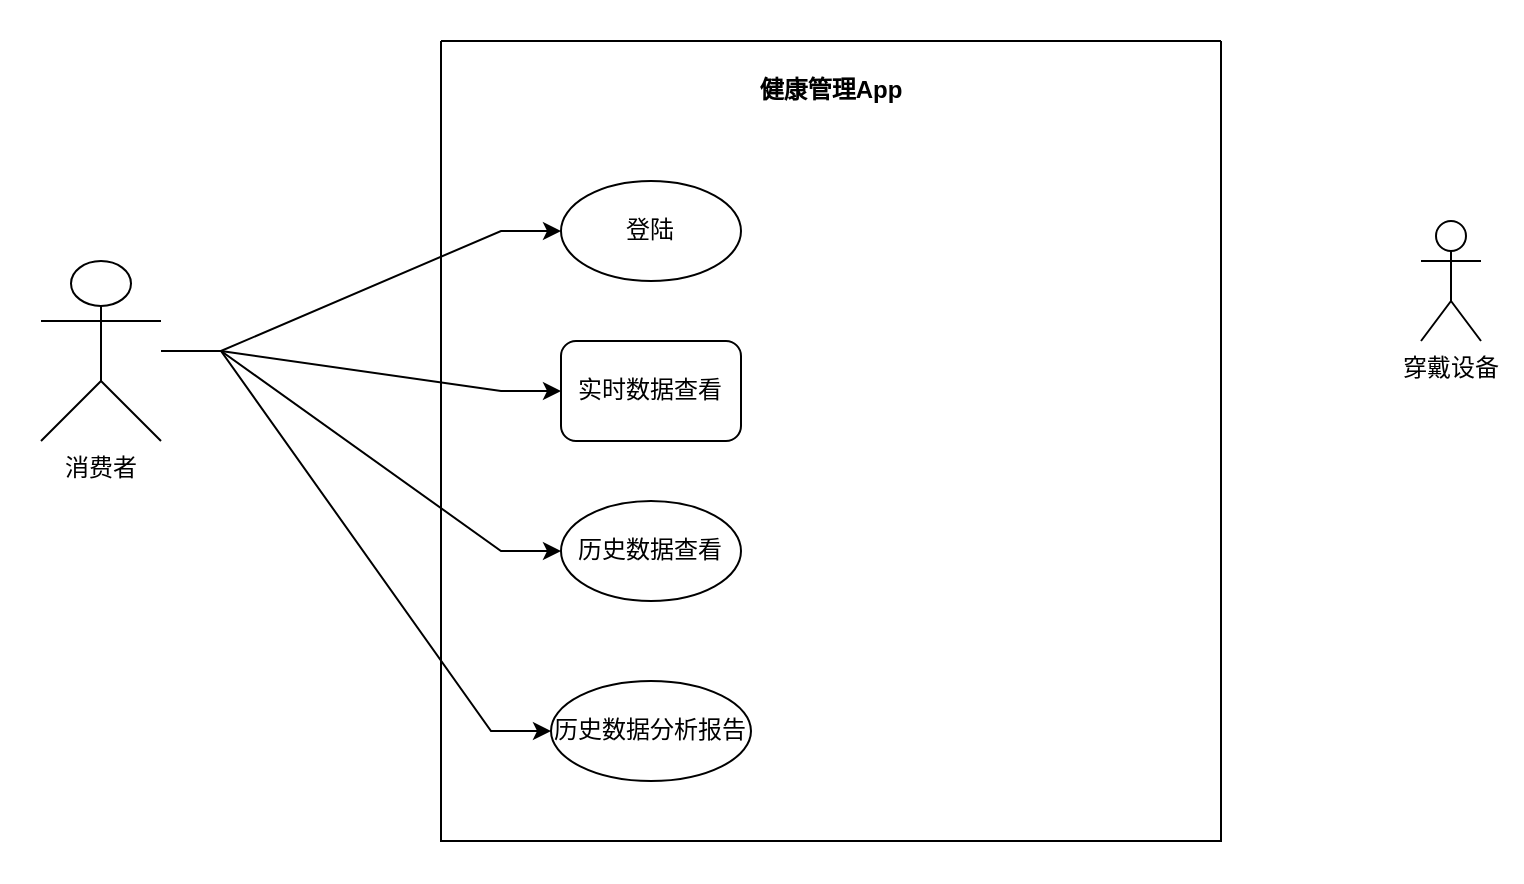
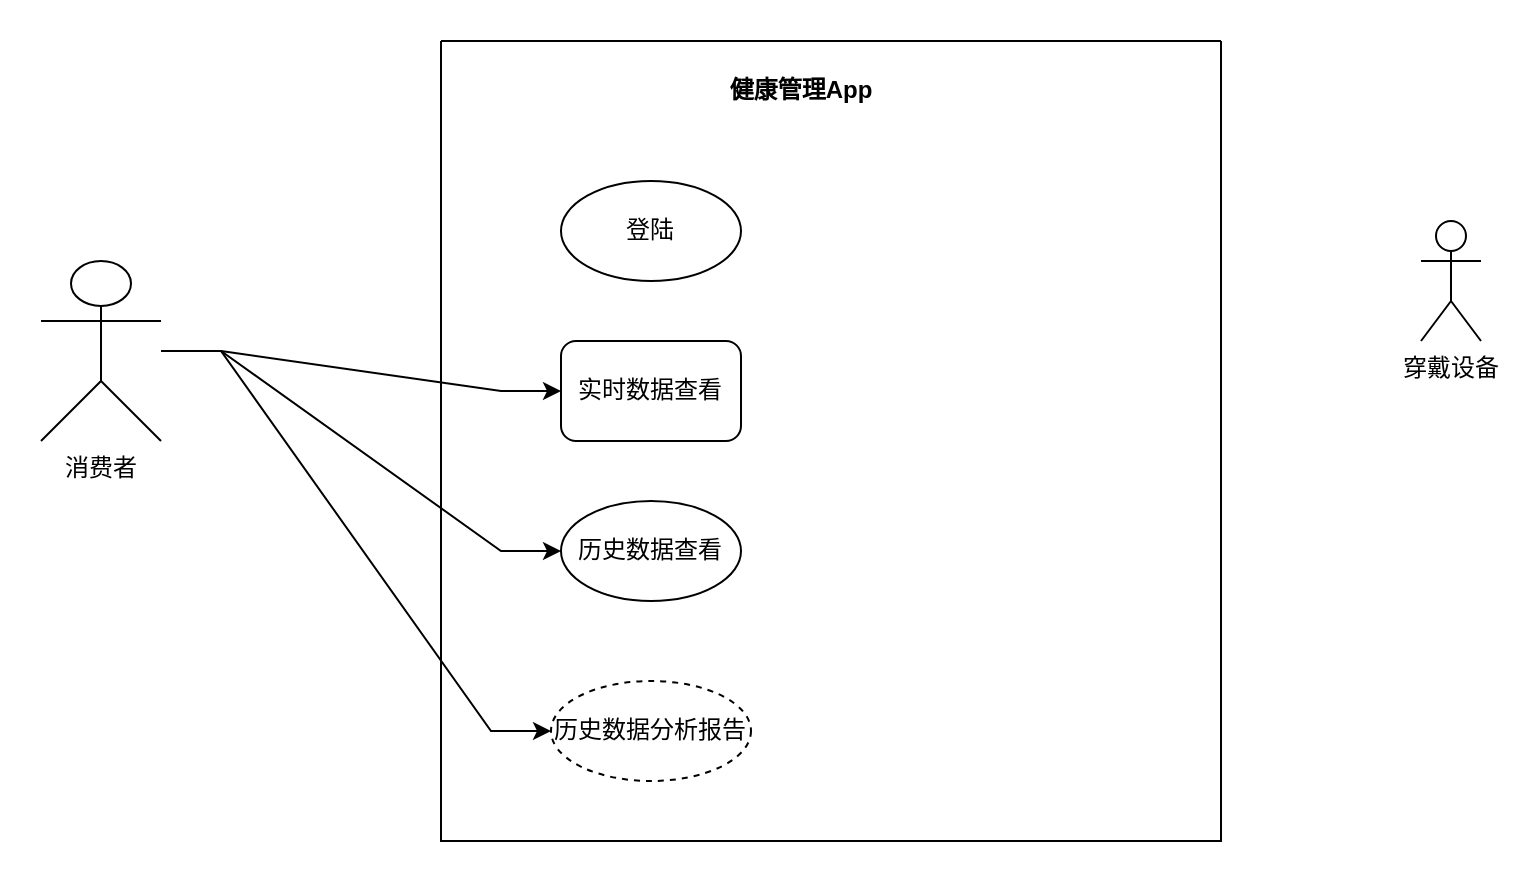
- <mxCell id="3" value="&lt;b&gt;健康管理App&lt;/b&gt;" style="text;html=1;align=center;verticalAlign=middle;resizable=0;points=[];autosize=1;strokeColor=none;fillColor=none;" vertex="1" parent="2"><mxGeometry x="150" y="10" width="90" height="30" as="geometry" /></mxCell>
+ <mxCell id="3" value="&lt;b&gt;健康管理App&lt;/b&gt;" style="text;html=1;align=center;verticalAlign=middle;resizable=0;points=[];autosize=1;strokeColor=none;fillColor=none;" vertex="1" parent="2"><mxGeometry x="135" y="10" width="90" height="30" as="geometry" /></mxCell>
- <mxCell id="9" style="edgeStyle=entityRelationEdgeStyle;rounded=0;orthogonalLoop=1;jettySize=auto;html=1;entryX=0;entryY=0.5;entryDx=0;entryDy=0;" edge="1" parent="1" source="12" target="4"><mxGeometry relative="1" as="geometry" /></mxCell>
- <mxCell id="7" value="历史数据分析报告" style="ellipse;whiteSpace=wrap;html=1;" vertex="1" parent="2"><mxGeometry x="55" y="320" width="100" height="50" as="geometry" /></mxCell>
+ <mxCell id="7" value="历史数据分析报告" style="ellipse;whiteSpace=wrap;html=1;dashed=1;" vertex="1" parent="2"><mxGeometry x="55" y="320" width="100" height="50" as="geometry" /></mxCell>
